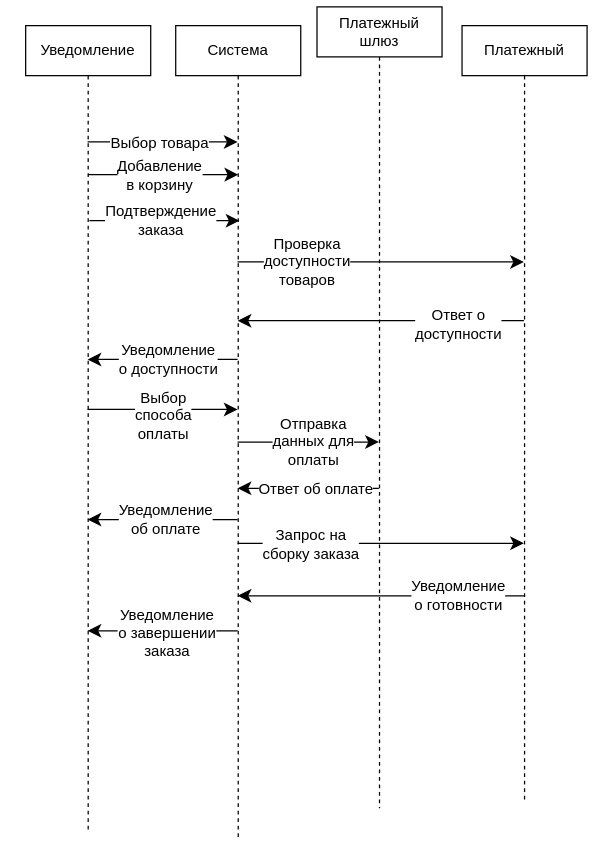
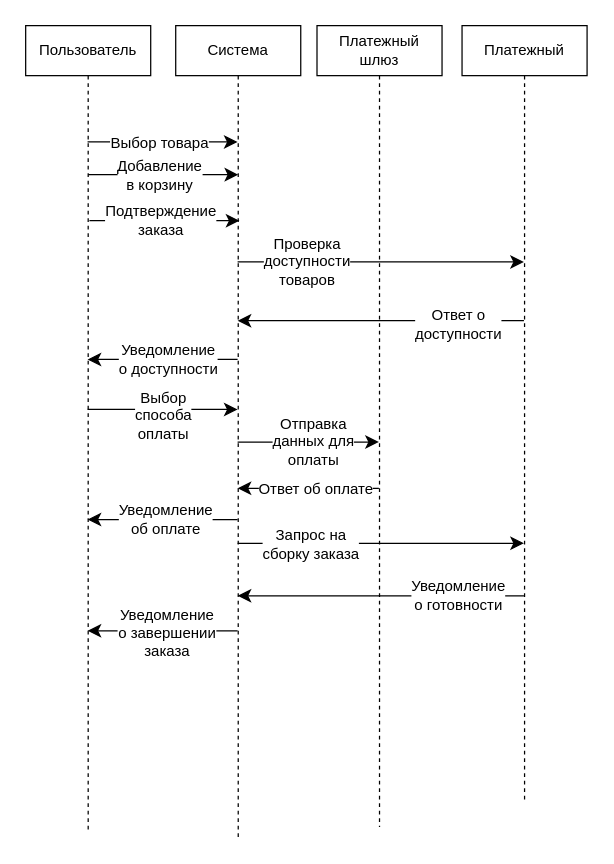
- <mxCell id="6" value="Уведомление" style="shape=umlLifeline;perimeter=lifelinePerimeter;whiteSpace=wrap;html=1;container=1;dropTarget=0;collapsible=0;recursiveResize=0;outlineConnect=0;portConstraint=eastwest;newEdgeStyle={&quot;edgeStyle&quot;:&quot;elbowEdgeStyle&quot;,&quot;elbow&quot;:&quot;vertical&quot;,&quot;curved&quot;:0,&quot;rounded&quot;:0};" vertex="1" parent="1"><mxGeometry x="20" y="20" width="100" height="644" as="geometry" /></mxCell>
+ <mxCell id="6" value="Пользователь" style="shape=umlLifeline;perimeter=lifelinePerimeter;whiteSpace=wrap;html=1;container=1;dropTarget=0;collapsible=0;recursiveResize=0;outlineConnect=0;portConstraint=eastwest;newEdgeStyle={&quot;edgeStyle&quot;:&quot;elbowEdgeStyle&quot;,&quot;elbow&quot;:&quot;vertical&quot;,&quot;curved&quot;:0,&quot;rounded&quot;:0};" vertex="1" parent="1"><mxGeometry x="20" y="20" width="100" height="644" as="geometry" /></mxCell>
- <mxCell id="22" value="Платежный&lt;div&gt;шлюз&lt;/div&gt;" style="shape=umlLifeline;perimeter=lifelinePerimeter;whiteSpace=wrap;html=1;container=1;dropTarget=0;collapsible=0;recursiveResize=0;outlineConnect=0;portConstraint=eastwest;newEdgeStyle={&quot;edgeStyle&quot;:&quot;elbowEdgeStyle&quot;,&quot;elbow&quot;:&quot;vertical&quot;,&quot;curved&quot;:0,&quot;rounded&quot;:0};" vertex="1" parent="1"><mxGeometry x="253" y="5" width="100" height="641" as="geometry" /></mxCell>
+ <mxCell id="22" value="Платежный&lt;div&gt;шлюз&lt;/div&gt;" style="shape=umlLifeline;perimeter=lifelinePerimeter;whiteSpace=wrap;html=1;container=1;dropTarget=0;collapsible=0;recursiveResize=0;outlineConnect=0;portConstraint=eastwest;newEdgeStyle={&quot;edgeStyle&quot;:&quot;elbowEdgeStyle&quot;,&quot;elbow&quot;:&quot;vertical&quot;,&quot;curved&quot;:0,&quot;rounded&quot;:0};" vertex="1" parent="1"><mxGeometry x="253" y="20" width="100" height="641" as="geometry" /></mxCell>
